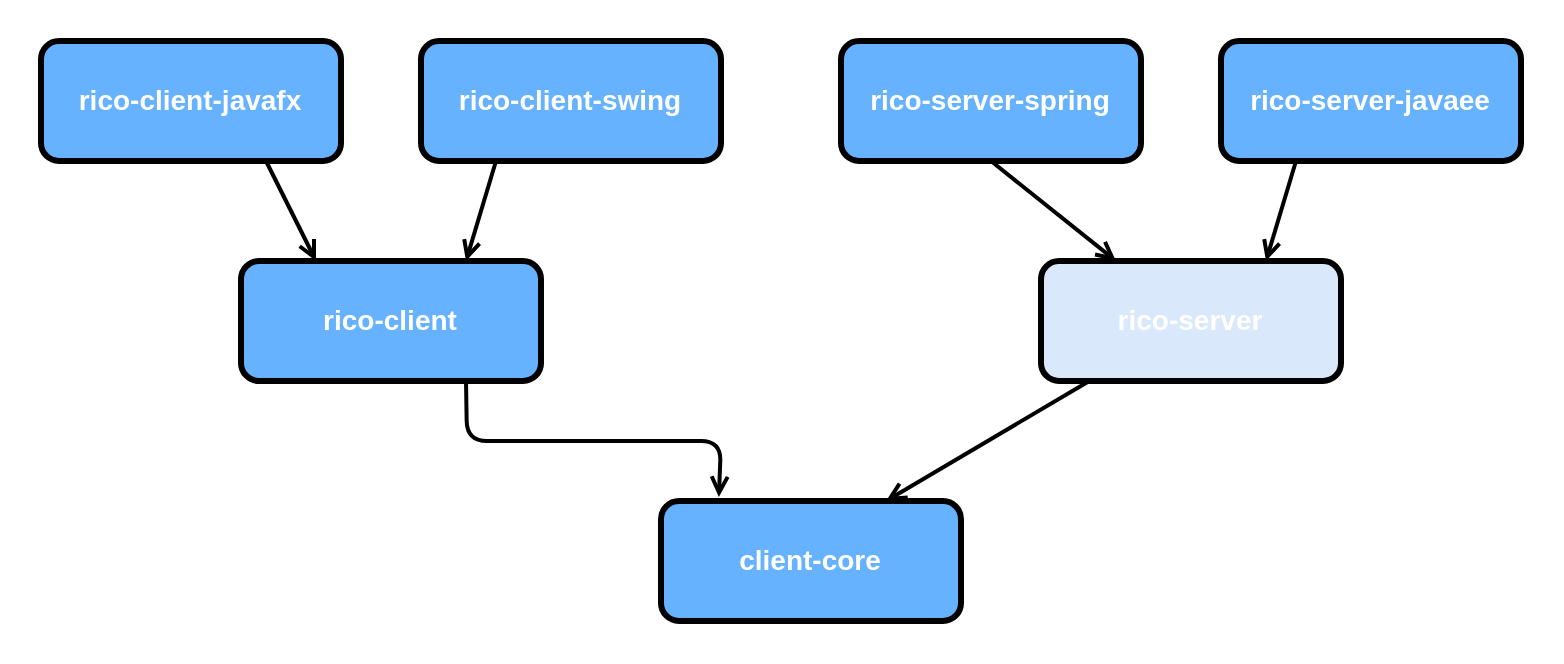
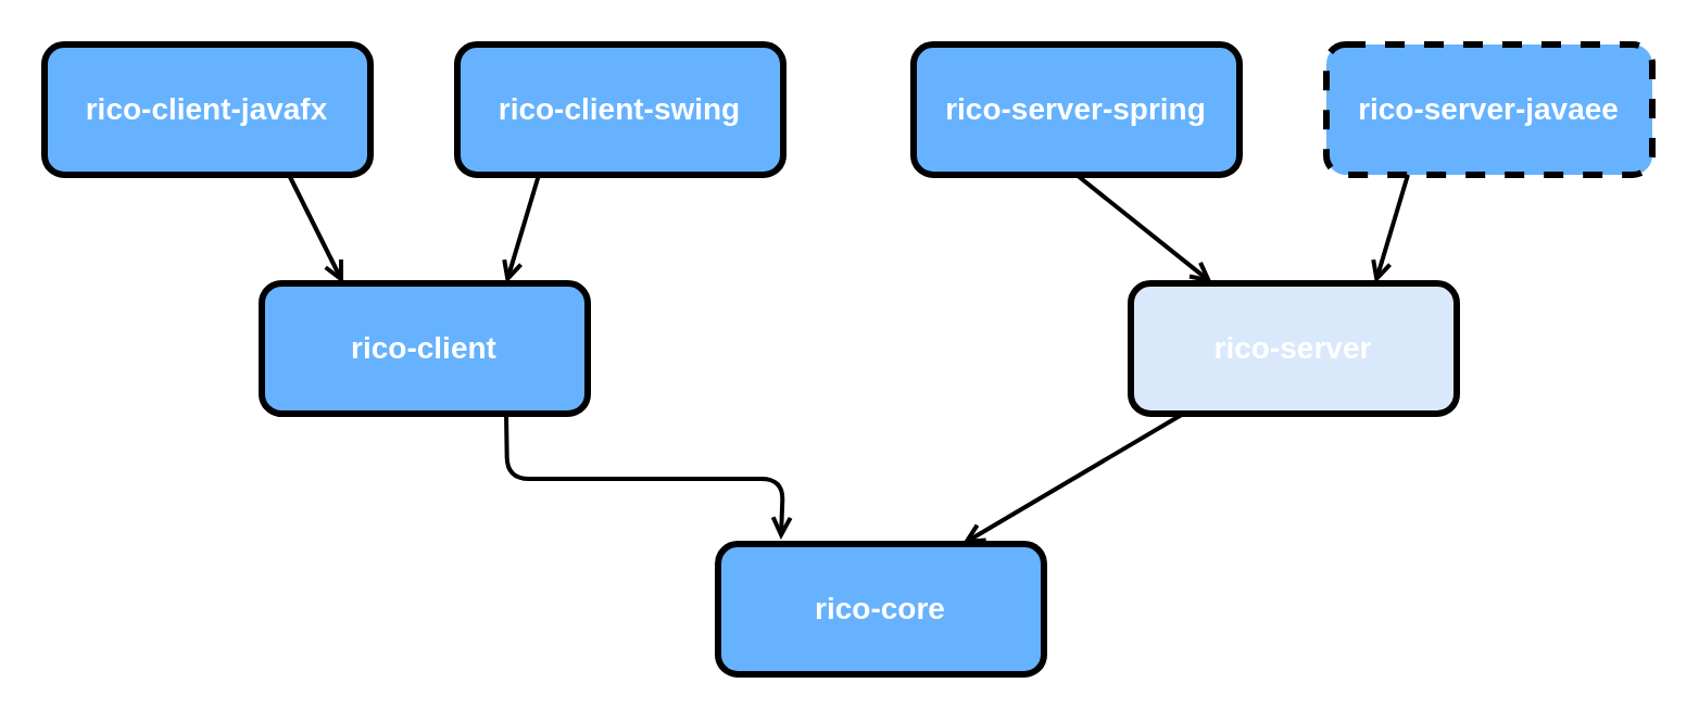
- <mxCell id="6" value="&lt;font color=&quot;#ffffff&quot; size=&quot;1&quot;&gt;&lt;b style=&quot;font-size: 14px&quot;&gt;rico-server-javaee&lt;/b&gt;&lt;/font&gt;" style="rounded=1;whiteSpace=wrap;html=1;strokeWidth=3;fillColor=#66B2FF;" parent="1" vertex="1"><mxGeometry x="610" y="20" width="150" height="60" as="geometry" /></mxCell>
+ <mxCell id="6" value="&lt;font color=&quot;#ffffff&quot; size=&quot;1&quot;&gt;&lt;b style=&quot;font-size: 14px&quot;&gt;rico-server-javaee&lt;/b&gt;&lt;/font&gt;" style="rounded=1;whiteSpace=wrap;html=1;strokeWidth=3;fillColor=#66B2FF;dashed=1;" parent="1" vertex="1"><mxGeometry x="610" y="20" width="150" height="60" as="geometry" /></mxCell>
- <mxCell id="8" value="&lt;font color=&quot;#ffffff&quot; size=&quot;1&quot;&gt;&lt;b style=&quot;font-size: 14px&quot;&gt;client-core&lt;/b&gt;&lt;/font&gt;" style="rounded=1;whiteSpace=wrap;html=1;strokeWidth=3;fillColor=#66B2FF;" parent="1" vertex="1"><mxGeometry x="330" y="250" width="150" height="60" as="geometry" /></mxCell>
+ <mxCell id="8" value="&lt;font color=&quot;#ffffff&quot; size=&quot;1&quot;&gt;&lt;b style=&quot;font-size: 14px&quot;&gt;rico-core&lt;/b&gt;&lt;/font&gt;" style="rounded=1;whiteSpace=wrap;html=1;strokeWidth=3;fillColor=#66B2FF;" parent="1" vertex="1"><mxGeometry x="330" y="250" width="150" height="60" as="geometry" /></mxCell>
